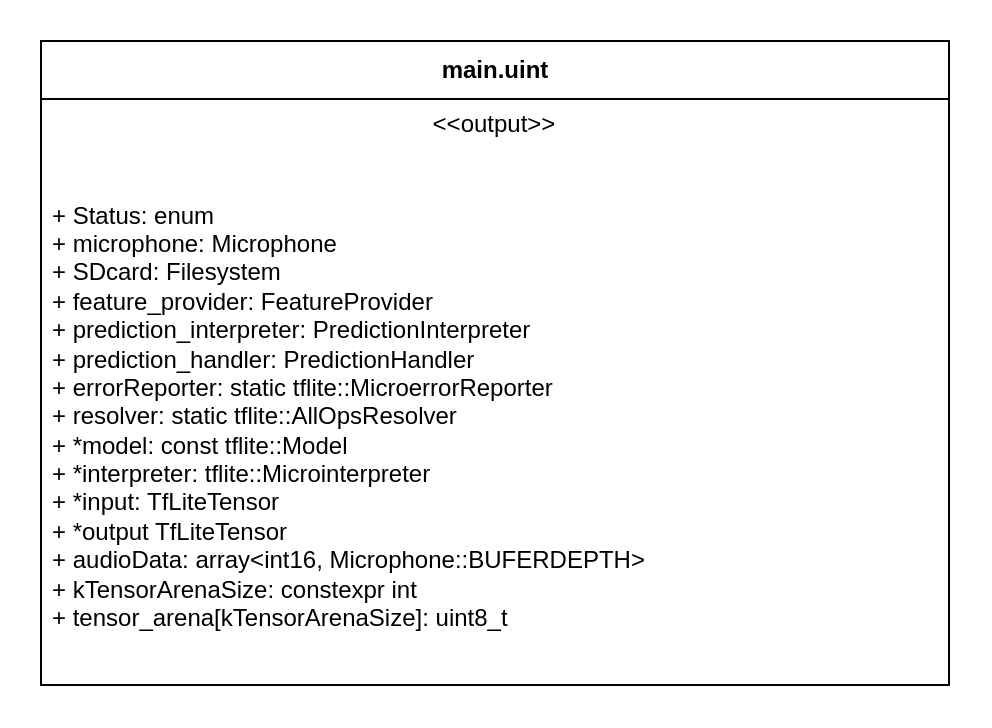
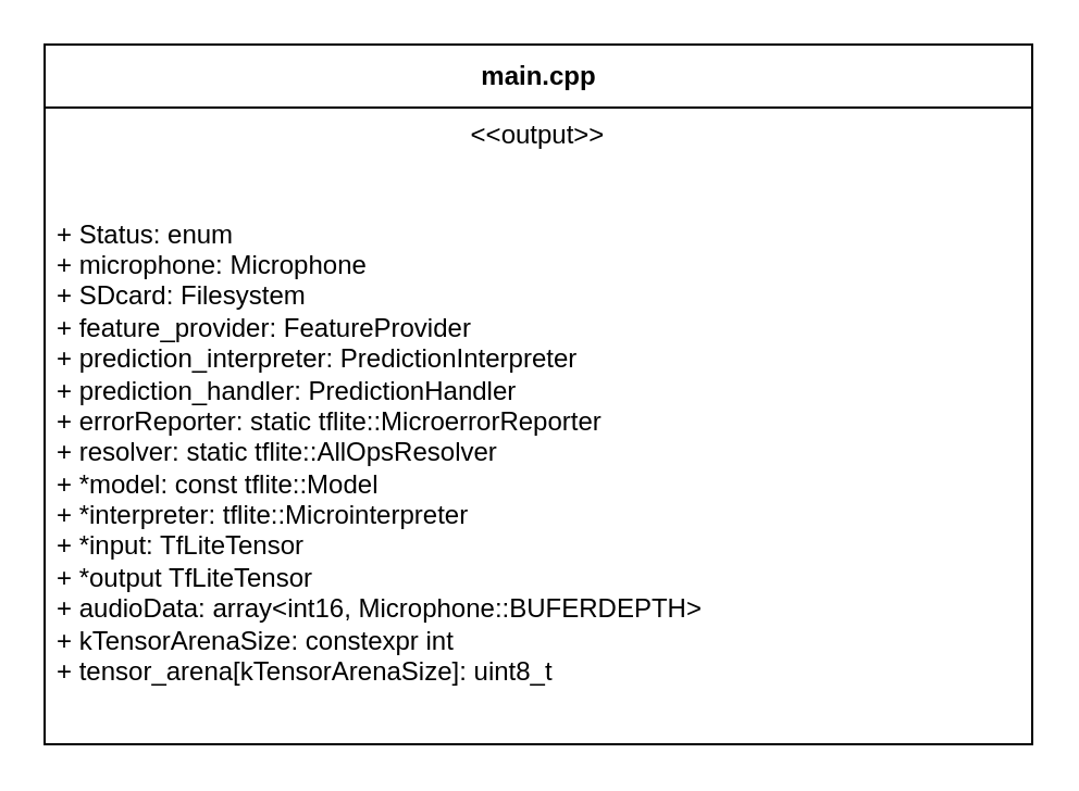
- <mxCell id="2" value="main.uint" style="swimlane;fontStyle=1;align=center;verticalAlign=middle;childLayout=stackLayout;horizontal=1;startSize=29;horizontalStack=0;resizeParent=1;resizeParentMax=0;resizeLast=0;collapsible=0;marginBottom=0;html=1;" vertex="1" parent="1"><mxGeometry x="20" y="20" width="454" height="322" as="geometry" /></mxCell>
+ <mxCell id="2" value="main.cpp" style="swimlane;fontStyle=1;align=center;verticalAlign=middle;childLayout=stackLayout;horizontal=1;startSize=29;horizontalStack=0;resizeParent=1;resizeParentMax=0;resizeLast=0;collapsible=0;marginBottom=0;html=1;" vertex="1" parent="1"><mxGeometry x="20" y="20" width="454" height="322" as="geometry" /></mxCell>
